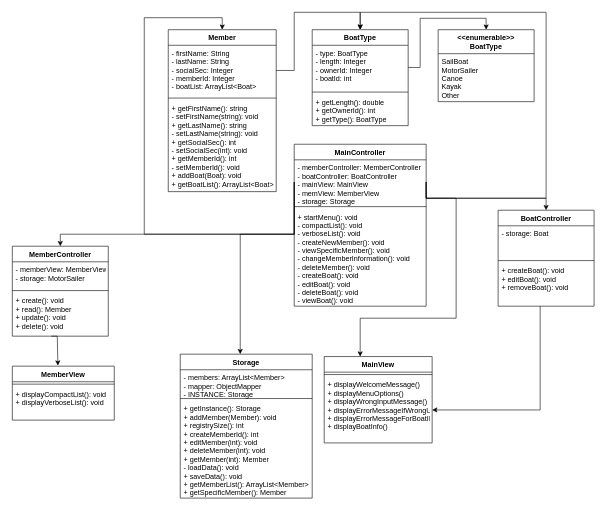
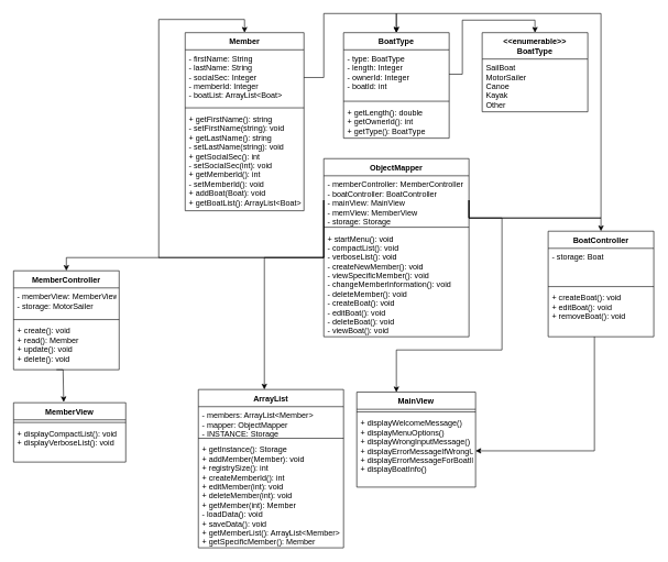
- <mxCell id="33" value="MainController" style="swimlane;fontStyle=1;align=center;verticalAlign=top;childLayout=stackLayout;horizontal=1;startSize=26;horizontalStack=0;resizeParent=1;resizeParentMax=0;resizeLast=0;collapsible=1;marginBottom=0;" parent="1" vertex="1"><mxGeometry x="490" y="240" width="220" height="270" as="geometry" /></mxCell>
+ <mxCell id="33" value="ObjectMapper" style="swimlane;fontStyle=1;align=center;verticalAlign=top;childLayout=stackLayout;horizontal=1;startSize=26;horizontalStack=0;resizeParent=1;resizeParentMax=0;resizeLast=0;collapsible=1;marginBottom=0;" parent="1" vertex="1"><mxGeometry x="490" y="240" width="220" height="270" as="geometry" /></mxCell>
- <mxCell id="26" value="Storage" style="swimlane;fontStyle=1;align=center;verticalAlign=top;childLayout=stackLayout;horizontal=1;startSize=26;horizontalStack=0;resizeParent=1;resizeParentMax=0;resizeLast=0;collapsible=1;marginBottom=0;" parent="1" vertex="1"><mxGeometry x="300" y="590" width="220" height="240" as="geometry" /></mxCell>
+ <mxCell id="26" value="ArrayList" style="swimlane;fontStyle=1;align=center;verticalAlign=top;childLayout=stackLayout;horizontal=1;startSize=26;horizontalStack=0;resizeParent=1;resizeParentMax=0;resizeLast=0;collapsible=1;marginBottom=0;" parent="1" vertex="1"><mxGeometry x="300" y="590" width="220" height="240" as="geometry" /></mxCell>
